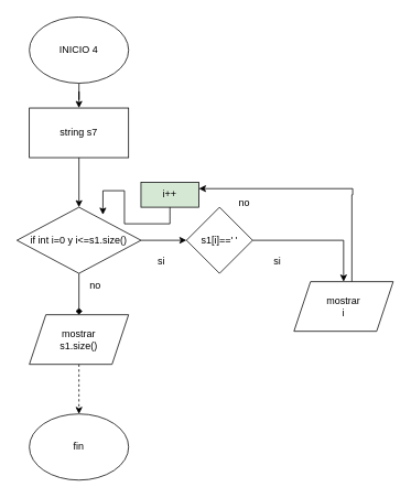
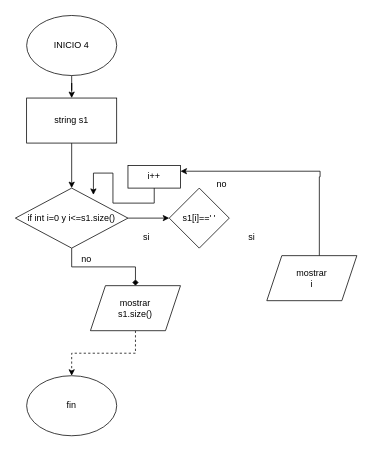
- <mxCell id="21" value="string s7" style="rounded=0;whiteSpace=wrap;html=1;" vertex="1" parent="1"><mxGeometry x="35" y="130" width="120" height="60" as="geometry" /></mxCell>
+ <mxCell id="21" value="string s1" style="rounded=0;whiteSpace=wrap;html=1;" vertex="1" parent="1"><mxGeometry x="35" y="130" width="120" height="60" as="geometry" /></mxCell>
- <mxCell id="11" value="i++" style="rounded=0;whiteSpace=wrap;html=1;fillColor=#d5e8d4;" vertex="1" parent="1"><mxGeometry x="170" y="220" width="70" height="30" as="geometry" /></mxCell>
+ <mxCell id="11" value="i++" style="rounded=0;whiteSpace=wrap;html=1;" vertex="1" parent="1"><mxGeometry x="170" y="220" width="70" height="30" as="geometry" /></mxCell>
- <mxCell id="7" value="" style="edgeStyle=orthogonalEdgeStyle;rounded=0;orthogonalLoop=1;jettySize=auto;html=1;" edge="1" parent="1" source="8" target="10"><mxGeometry relative="1" as="geometry" /></mxCell>
- <mxCell id="14" value="mostrar&lt;div&gt;s1.size()&lt;/div&gt;" style="shape=parallelogram;perimeter=parallelogramPerimeter;whiteSpace=wrap;html=1;fixedSize=1;" vertex="1" parent="1"><mxGeometry x="35" y="380" width="120" height="60" as="geometry" /></mxCell>
+ <mxCell id="14" value="mostrar&lt;div&gt;s1.size()&lt;/div&gt;" style="shape=parallelogram;perimeter=parallelogramPerimeter;whiteSpace=wrap;html=1;fixedSize=1;" vertex="1" parent="1"><mxGeometry x="120" y="380" width="120" height="60" as="geometry" /></mxCell>
